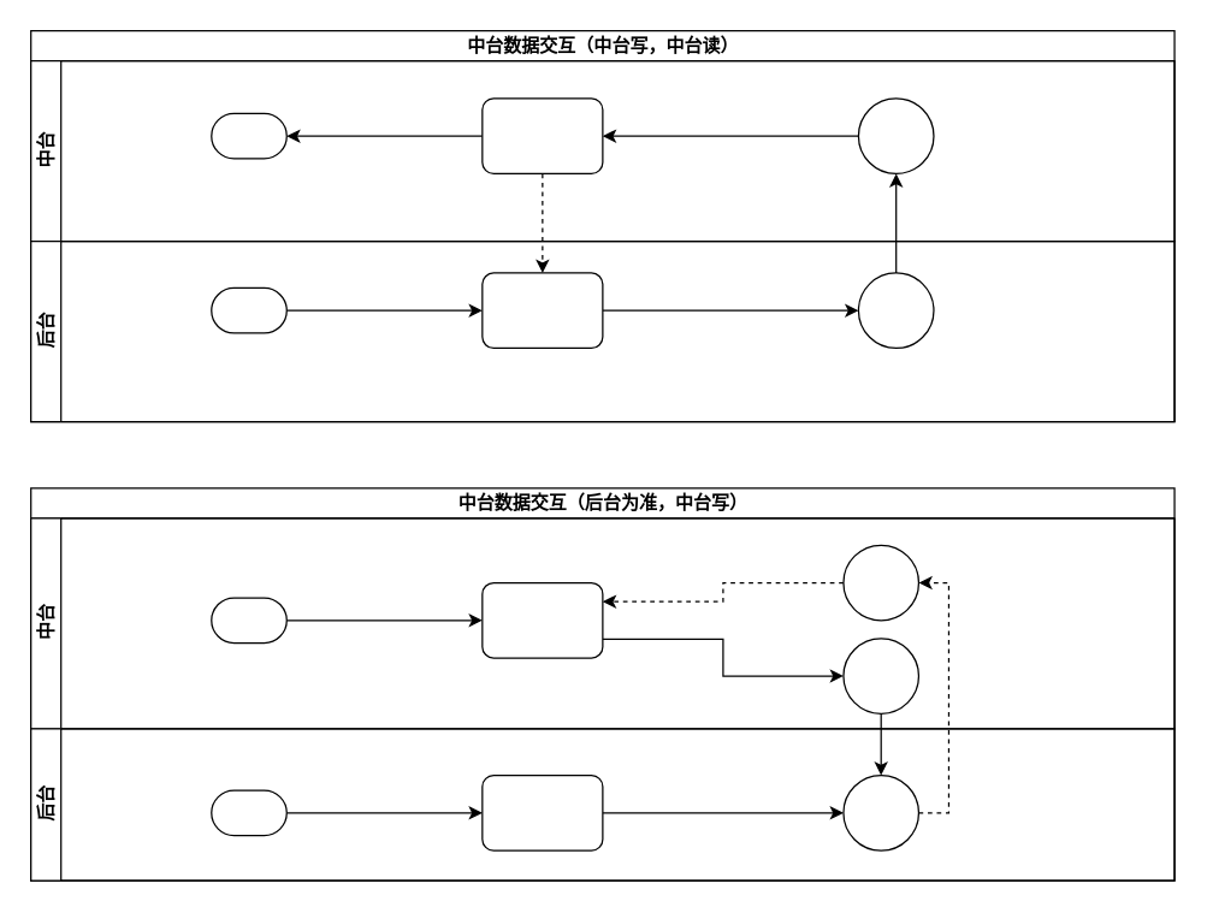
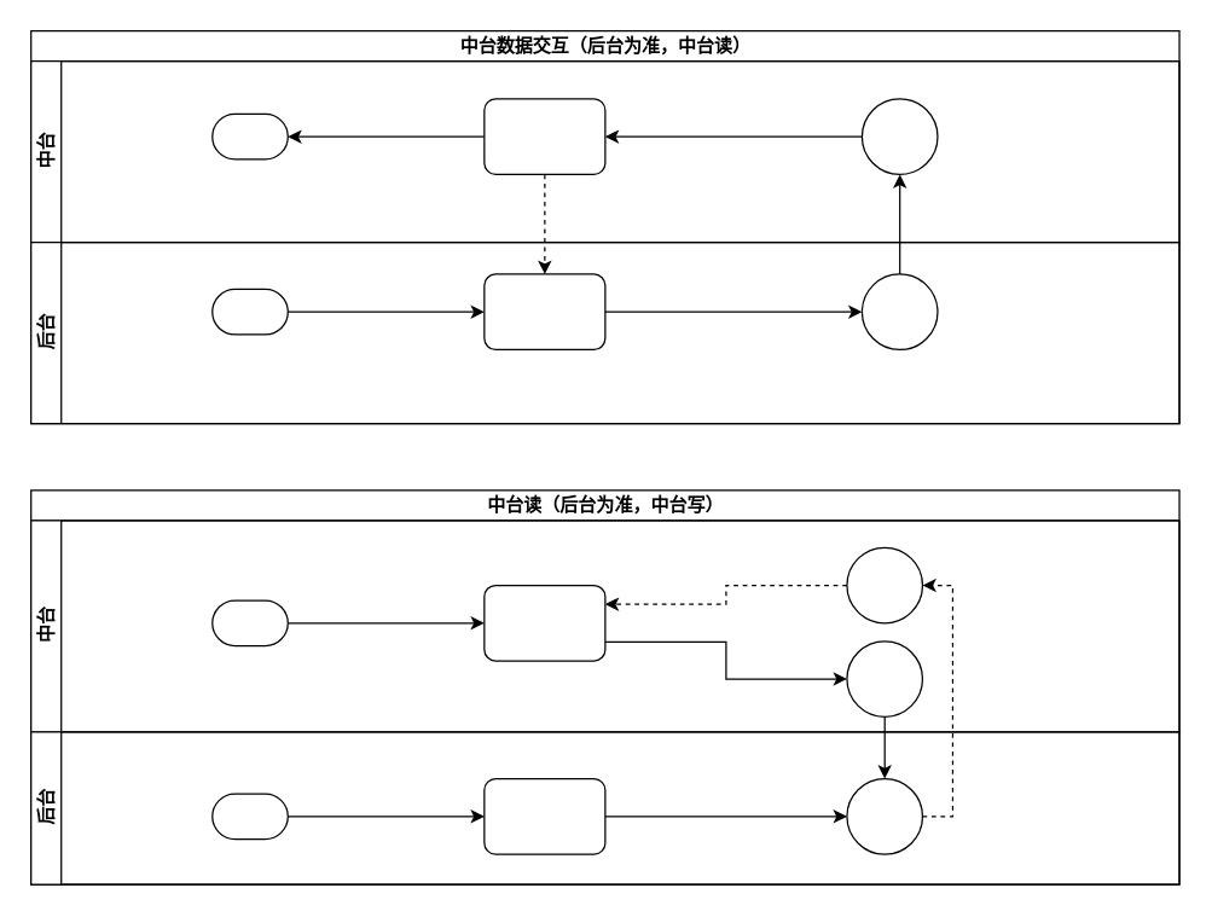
- <mxCell id="2" value="中台数据交互（中台写，中台读）" style="swimlane;html=1;childLayout=stackLayout;resizeParent=1;resizeParentMax=0;horizontal=1;startSize=20;horizontalStack=0;" parent="1" vertex="1"><mxGeometry x="20" y="20" width="760" height="260" as="geometry"><mxRectangle x="20" y="20" width="100" height="20" as="alternateBounds" /></mxGeometry></mxCell>
+ <mxCell id="2" value="中台数据交互（后台为准，中台读）" style="swimlane;html=1;childLayout=stackLayout;resizeParent=1;resizeParentMax=0;horizontal=1;startSize=20;horizontalStack=0;" parent="1" vertex="1"><mxGeometry x="20" y="20" width="760" height="260" as="geometry"><mxRectangle x="20" y="20" width="100" height="20" as="alternateBounds" /></mxGeometry></mxCell>
- <mxCell id="17" value="中台数据交互（后台为准，中台写）" style="swimlane;html=1;childLayout=stackLayout;resizeParent=1;resizeParentMax=0;horizontal=1;startSize=20;horizontalStack=0;" parent="1" vertex="1"><mxGeometry x="20" y="324" width="760" height="261" as="geometry"><mxRectangle x="20" y="20" width="100" height="20" as="alternateBounds" /></mxGeometry></mxCell>
+ <mxCell id="17" value="中台读（后台为准，中台写）" style="swimlane;html=1;childLayout=stackLayout;resizeParent=1;resizeParentMax=0;horizontal=1;startSize=20;horizontalStack=0;" parent="1" vertex="1"><mxGeometry x="20" y="324" width="760" height="261" as="geometry"><mxRectangle x="20" y="20" width="100" height="20" as="alternateBounds" /></mxGeometry></mxCell>
